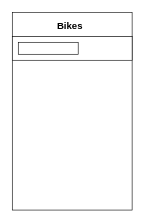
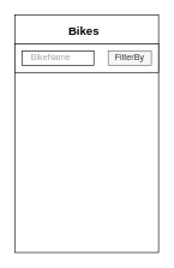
+ <mxCell id="8" value="BikeName" style="text;html=1;resizable=0;autosize=1;align=center;verticalAlign=middle;points=[];fillColor=none;strokeColor=none;rounded=0;fontColor=#A3A3A3;" parent="2" vertex="1"><mxGeometry x="15" y="50" width="70" height="20" as="geometry" /></mxCell>
+ <mxCell id="6" value="FilterBy" style="rounded=0;whiteSpace=wrap;html=1;fillColor=#f5f5f5;strokeColor=#666666;fontColor=#333333;" parent="2" vertex="1"><mxGeometry x="130" y="50" width="60" height="20" as="geometry" /></mxCell>
